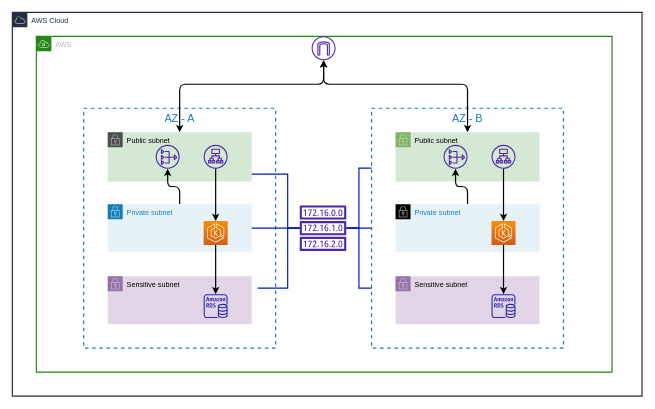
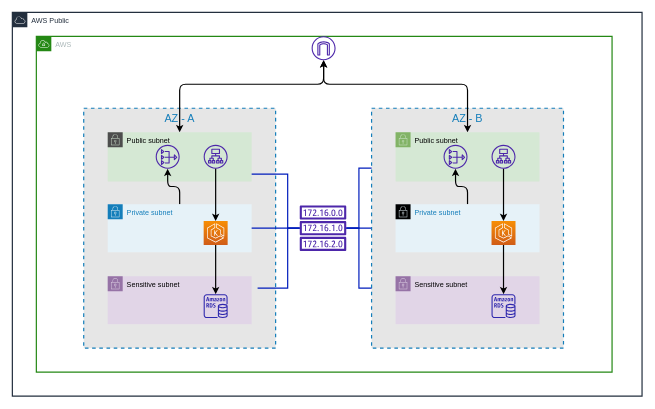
- <mxCell id="2" value="AWS Cloud" style="points=[[0,0],[0.25,0],[0.5,0],[0.75,0],[1,0],[1,0.25],[1,0.5],[1,0.75],[1,1],[0.75,1],[0.5,1],[0.25,1],[0,1],[0,0.75],[0,0.5],[0,0.25]];outlineConnect=0;gradientColor=none;html=1;whiteSpace=wrap;fontSize=12;fontStyle=0;container=1;pointerEvents=0;collapsible=0;recursiveResize=0;shape=mxgraph.aws4.group;grIcon=mxgraph.aws4.group_aws_cloud;strokeColor=#232F3E;fillColor=default;verticalAlign=top;align=left;spacingLeft=30;fontColor=#232F3E;dashed=0;strokeWidth=2;" vertex="1" parent="1"><mxGeometry x="20" y="20" width="1050" height="640" as="geometry" /></mxCell>
+ <mxCell id="2" value="AWS Public" style="points=[[0,0],[0.25,0],[0.5,0],[0.75,0],[1,0],[1,0.25],[1,0.5],[1,0.75],[1,1],[0.75,1],[0.5,1],[0.25,1],[0,1],[0,0.75],[0,0.5],[0,0.25]];outlineConnect=0;gradientColor=none;html=1;whiteSpace=wrap;fontSize=12;fontStyle=0;container=1;pointerEvents=0;collapsible=0;recursiveResize=0;shape=mxgraph.aws4.group;grIcon=mxgraph.aws4.group_aws_cloud;strokeColor=#232F3E;fillColor=default;verticalAlign=top;align=left;spacingLeft=30;fontColor=#232F3E;dashed=0;strokeWidth=2;" vertex="1" parent="1"><mxGeometry x="20" y="20" width="1050" height="640" as="geometry" /></mxCell>
- <mxCell id="4" value="AZ - A" style="fillColor=#ffffff;strokeColor=#147EBA;dashed=1;verticalAlign=top;fontStyle=0;fontColor=#147EBA;strokeWidth=2;fontSize=18;" vertex="1" parent="3"><mxGeometry x="79" y="120" width="320" height="400" as="geometry" /></mxCell>
+ <mxCell id="4" value="AZ - A" style="fillColor=#E6E6E6;strokeColor=#147EBA;dashed=1;verticalAlign=top;fontStyle=0;fontColor=#147EBA;strokeWidth=2;fontSize=18;" vertex="1" parent="3"><mxGeometry x="79" y="120" width="320" height="400" as="geometry" /></mxCell>
- <mxCell id="24" value="AZ - B" style="fillColor=#ffffff;strokeColor=#147EBA;dashed=1;verticalAlign=top;fontStyle=0;fontColor=#147EBA;strokeWidth=2;fontSize=18;" vertex="1" parent="3"><mxGeometry x="559" y="120" width="320" height="400" as="geometry" /></mxCell>
+ <mxCell id="24" value="AZ - B" style="fillColor=#E6E6E6;strokeColor=#147EBA;dashed=1;verticalAlign=top;fontStyle=0;fontColor=#147EBA;strokeWidth=2;fontSize=18;" vertex="1" parent="3"><mxGeometry x="559" y="120" width="320" height="400" as="geometry" /></mxCell>
